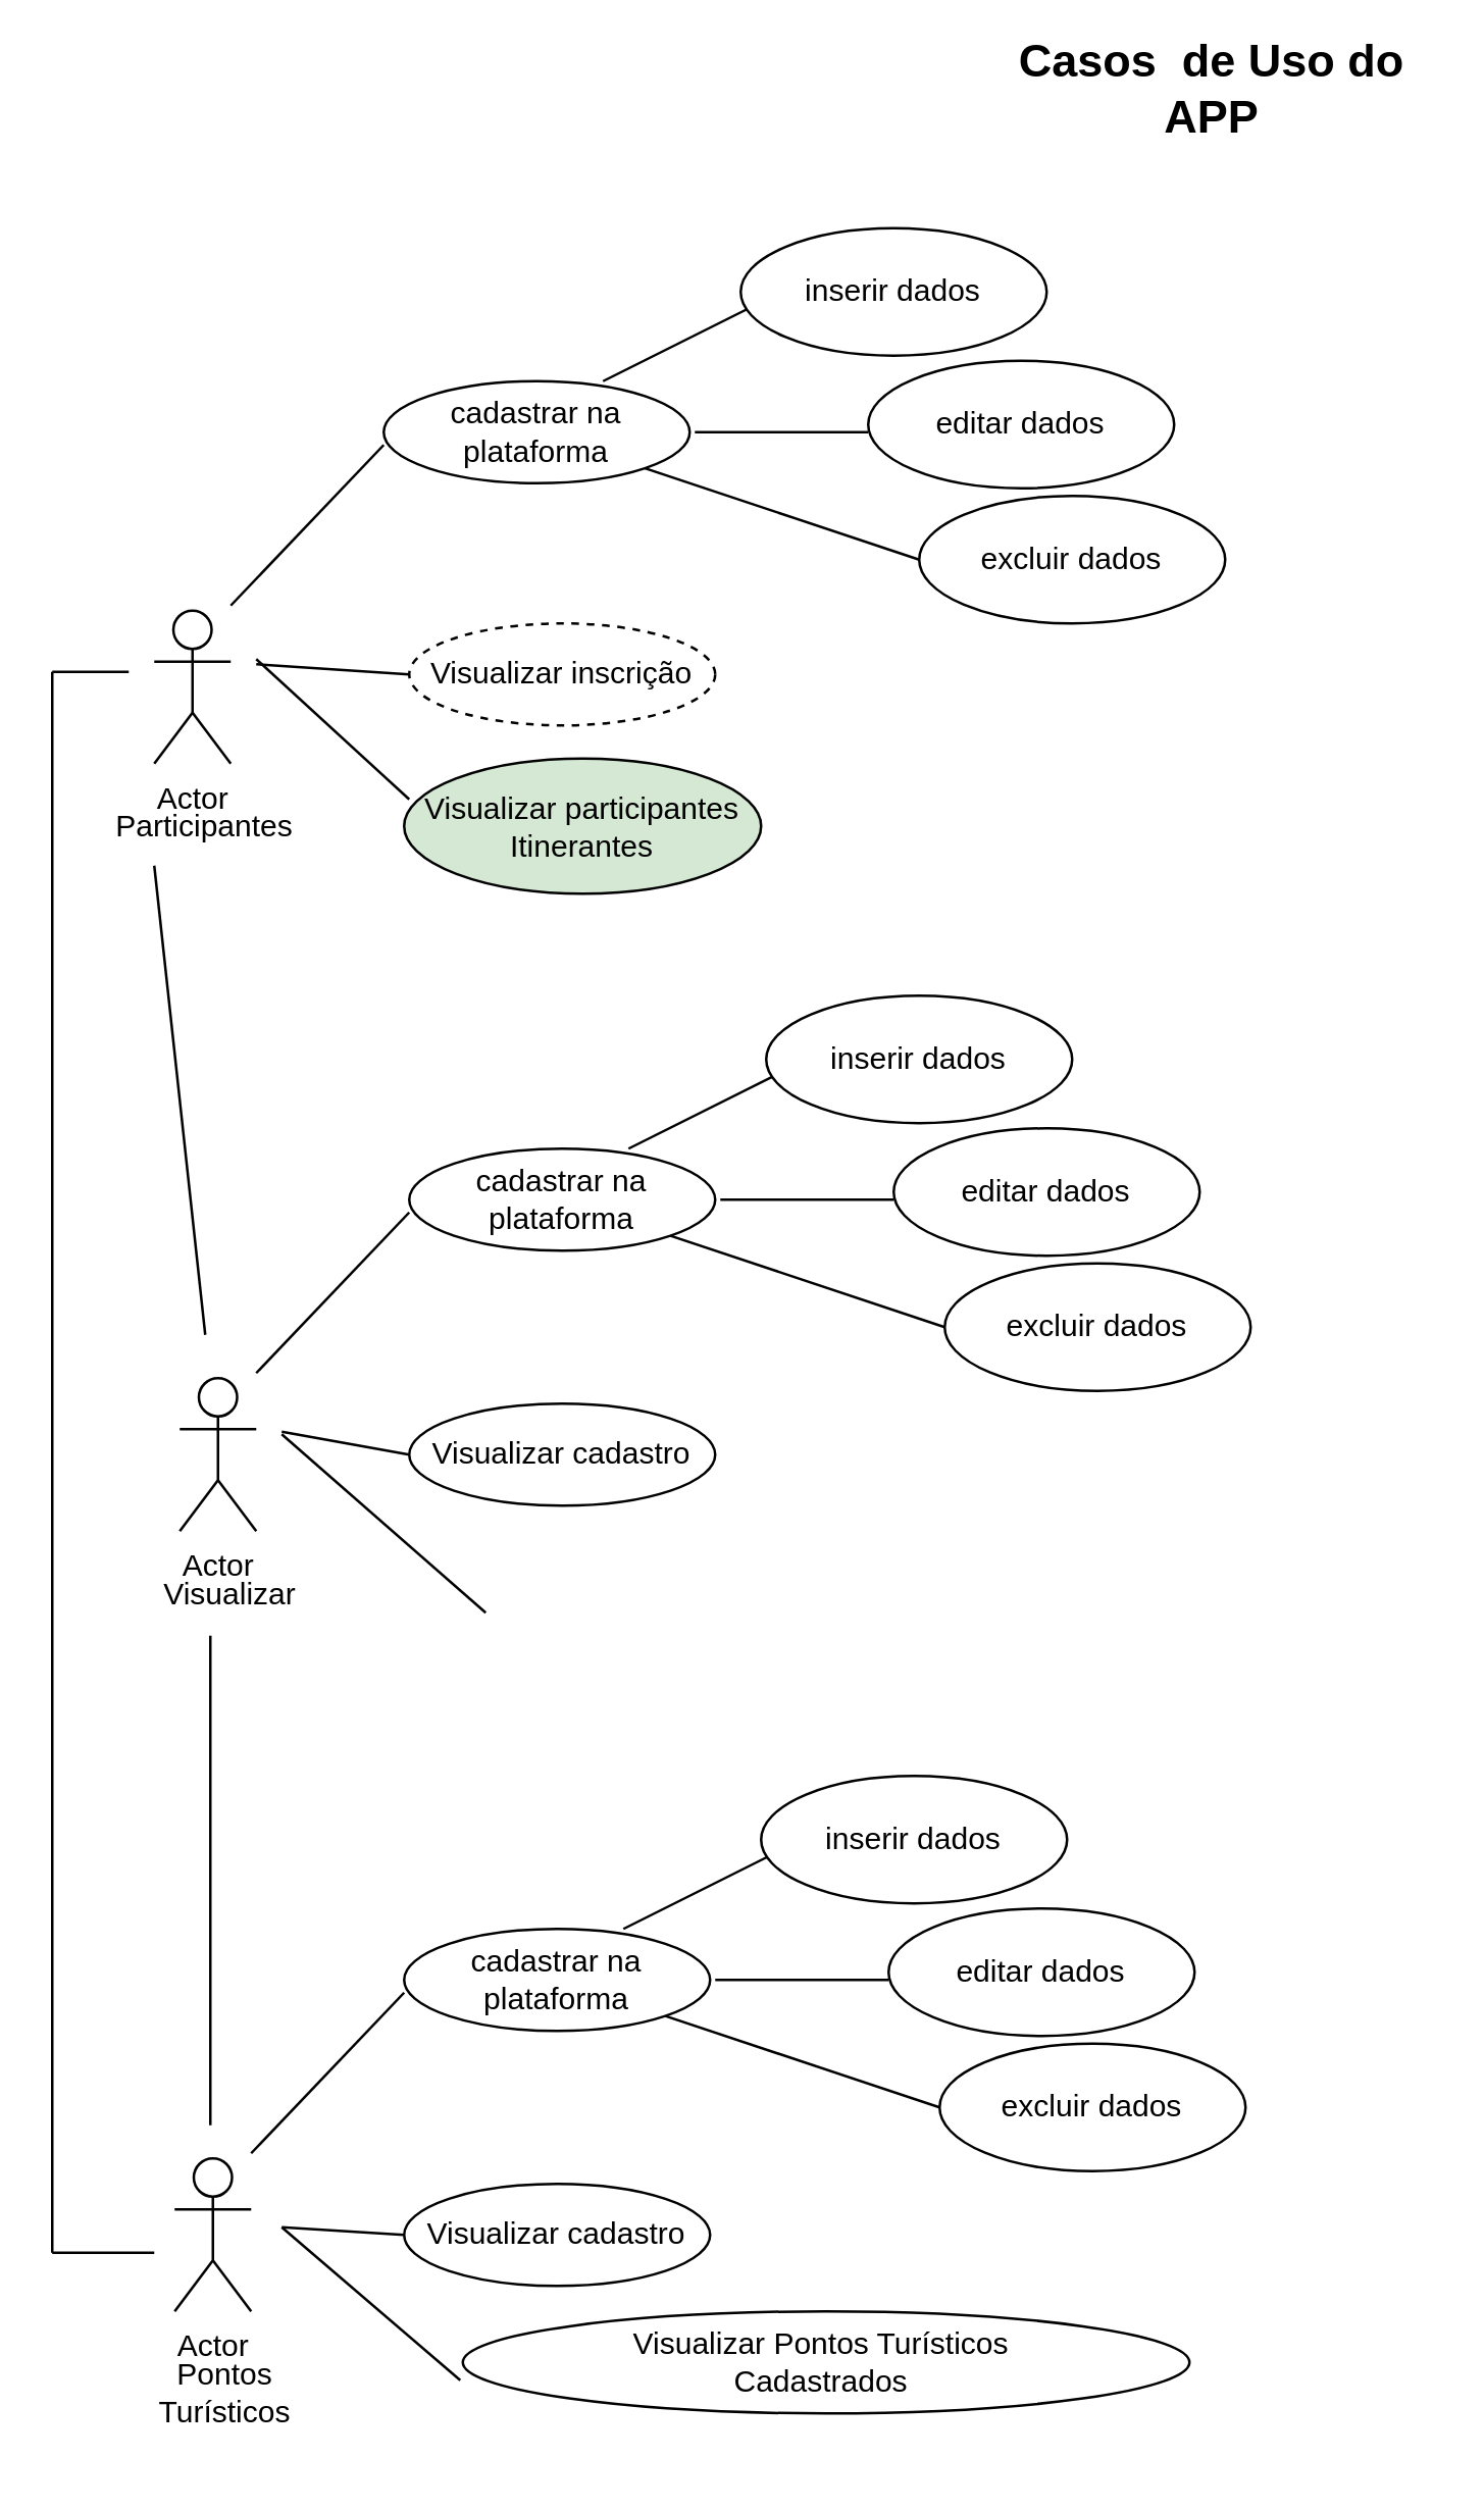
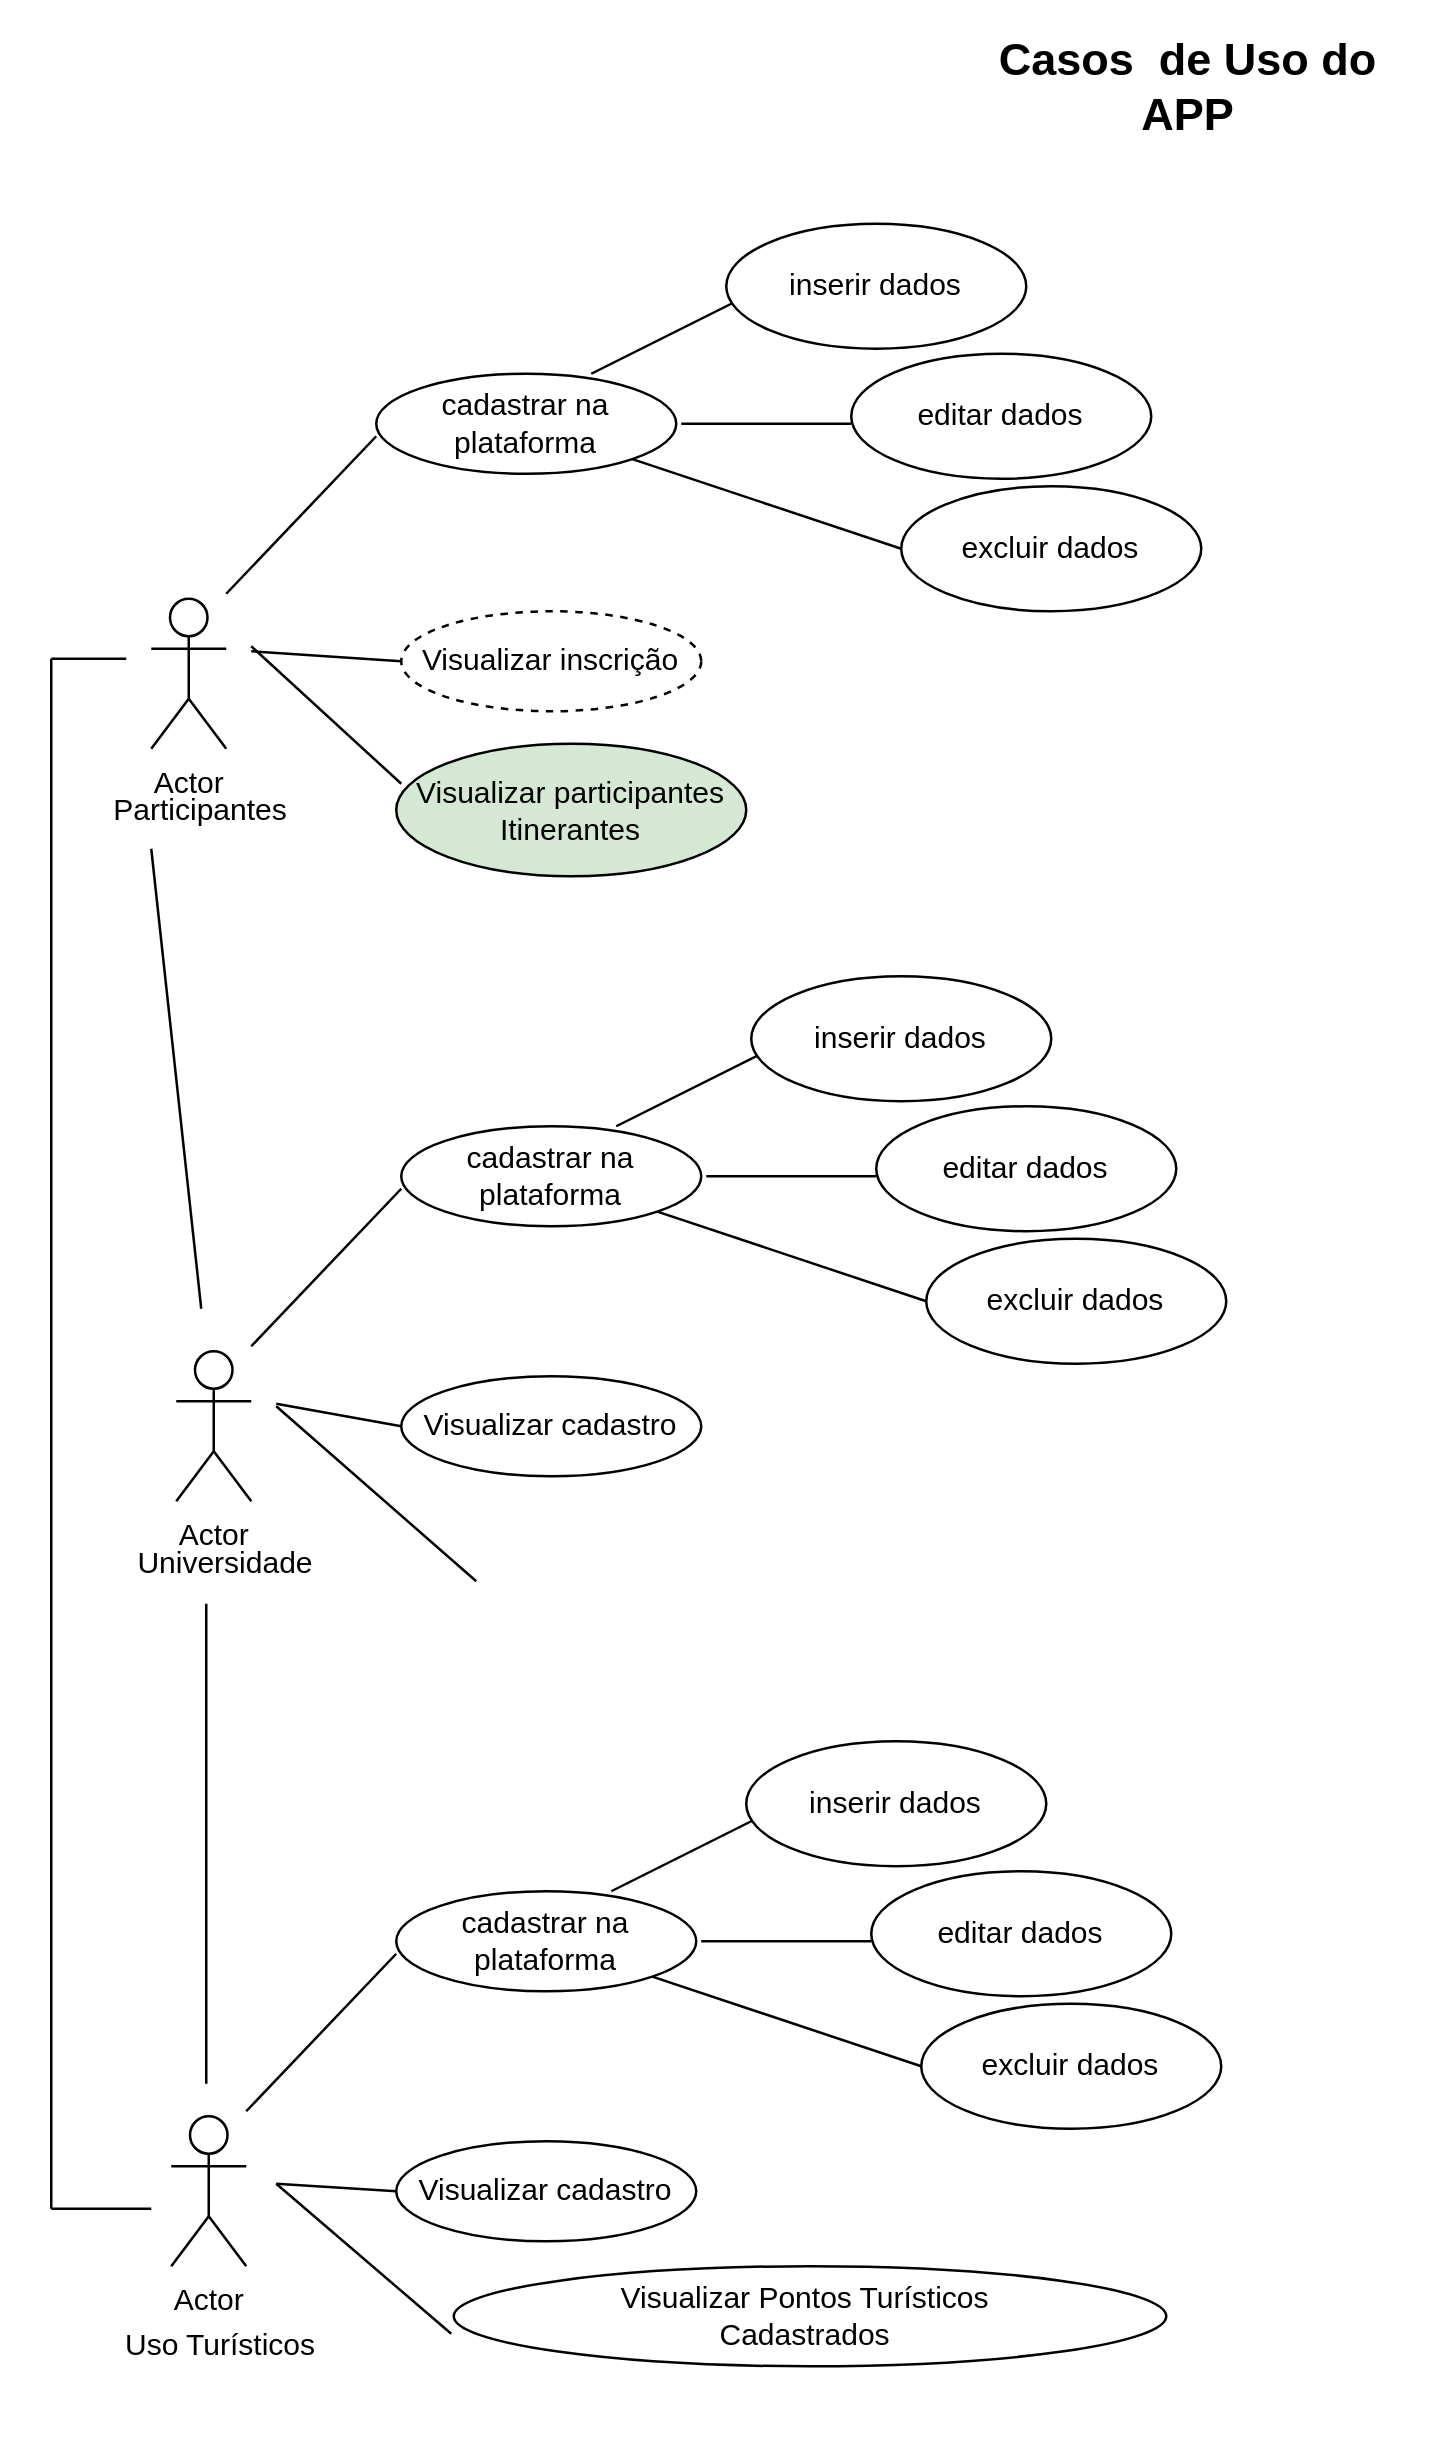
- <mxCell id="25" value="Visualizar" style="text;html=1;strokeColor=none;fillColor=none;align=center;verticalAlign=middle;whiteSpace=wrap;rounded=0;" vertex="1" parent="23"><mxGeometry y="70" width="80" height="30" as="geometry" /></mxCell>
+ <mxCell id="25" value="Universidade" style="text;html=1;strokeColor=none;fillColor=none;align=center;verticalAlign=middle;whiteSpace=wrap;rounded=0;" vertex="1" parent="23"><mxGeometry y="70" width="80" height="30" as="geometry" /></mxCell>
- <mxCell id="44" value="Pontos Turísticos" style="text;html=1;strokeColor=none;fillColor=none;align=center;verticalAlign=middle;whiteSpace=wrap;rounded=0;" vertex="1" parent="42"><mxGeometry y="77" width="80" height="30" as="geometry" /></mxCell>
+ <mxCell id="44" value="Uso Turísticos" style="text;html=1;strokeColor=none;fillColor=none;align=center;verticalAlign=middle;whiteSpace=wrap;rounded=0;" vertex="1" parent="42"><mxGeometry y="77" width="80" height="30" as="geometry" /></mxCell>
